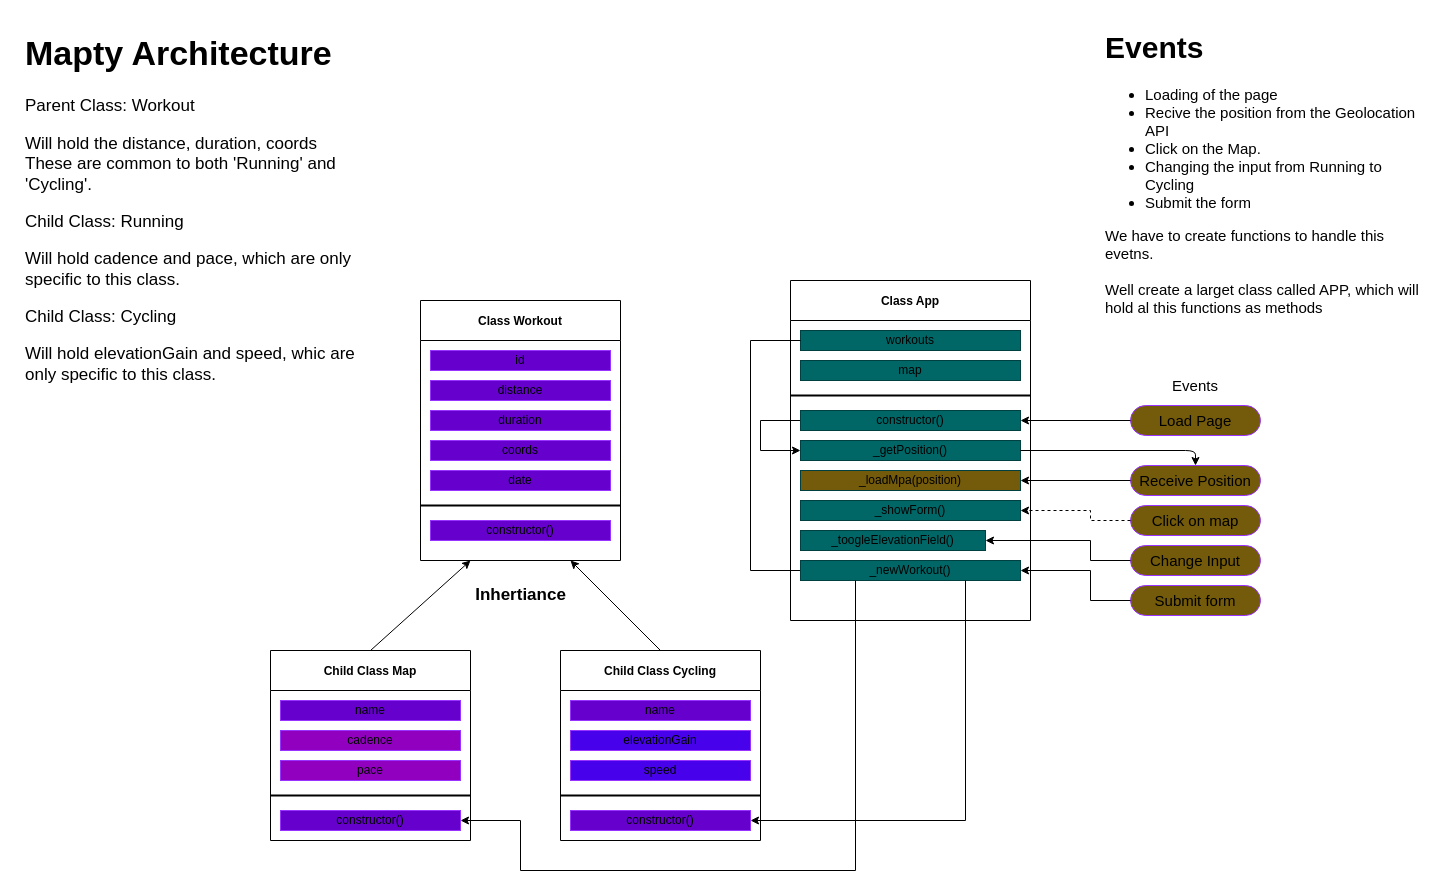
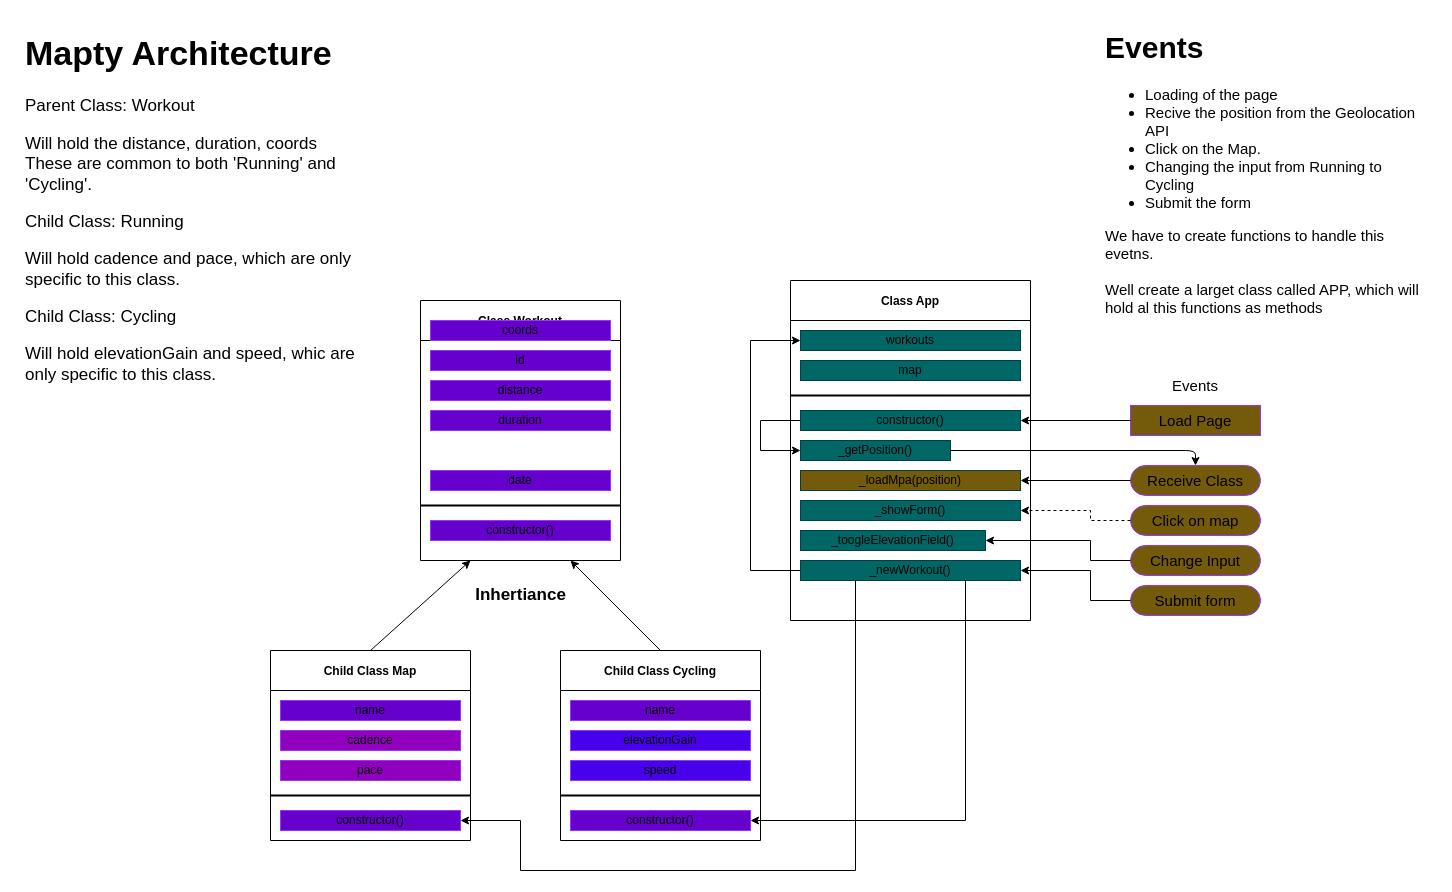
- <mxCell id="44" style="edgeStyle=none;rounded=0;html=1;exitX=0;exitY=0.5;exitDx=0;exitDy=0;entryX=0;entryY=0.5;entryDx=0;entryDy=0;fontSize=15;fontColor=default;endArrow=none;" parent="34" source="45" target="36" edge="1"><mxGeometry relative="1" as="geometry"><Array as="points"><mxPoint x="-40" y="290" /><mxPoint x="-40" y="60" /></Array></mxGeometry></mxCell>
+ <mxCell id="44" style="edgeStyle=none;rounded=0;html=1;exitX=0;exitY=0.5;exitDx=0;exitDy=0;entryX=0;entryY=0.5;entryDx=0;entryDy=0;fontSize=15;fontColor=default;" parent="34" source="45" target="36" edge="1"><mxGeometry relative="1" as="geometry"><Array as="points"><mxPoint x="-40" y="290" /><mxPoint x="-40" y="60" /></Array></mxGeometry></mxCell>
- <mxCell id="28" value="Load Page" style="rounded=1;whiteSpace=wrap;html=1;labelBackgroundColor=none;labelBorderColor=none;fontSize=15;fontColor=default;strokeColor=#9933FF;fillColor=#735B0B;arcSize=50;" parent="27" vertex="1"><mxGeometry y="35" width="130" height="30" as="geometry" /></mxCell>
+ <mxCell id="28" value="Load Page" style="whiteSpace=wrap;html=1;labelBackgroundColor=none;labelBorderColor=none;fontSize=15;fontColor=default;strokeColor=#9933FF;fillColor=#735B0B;arcSize=50;rounded=0;" parent="27" vertex="1"><mxGeometry y="35" width="130" height="30" as="geometry" /></mxCell>
- <mxCell id="7" value="coords" style="whiteSpace=wrap;html=1;labelBackgroundColor=none;labelBorderColor=none;fontColor=default;strokeColor=#9933FF;fillColor=#6600CC;" parent="2" vertex="1"><mxGeometry x="10" y="140" width="180" height="20" as="geometry" /></mxCell>
+ <mxCell id="7" value="coords" style="whiteSpace=wrap;html=1;labelBackgroundColor=none;labelBorderColor=none;fontColor=default;strokeColor=#9933FF;fillColor=#6600CC;" parent="2" vertex="1"><mxGeometry x="10" y="20" width="180" height="20" as="geometry" /></mxCell>
- <mxCell id="40" value="_getPosition()" style="whiteSpace=wrap;html=1;labelBackgroundColor=none;labelBorderColor=none;fontColor=default;strokeColor=#004040;fillColor=#006666;" parent="34" vertex="1"><mxGeometry x="10" y="160" width="220" height="20" as="geometry" /></mxCell>
+ <mxCell id="40" value="_getPosition()" style="whiteSpace=wrap;html=1;labelBackgroundColor=none;labelBorderColor=none;fontColor=default;strokeColor=#004040;fillColor=#006666;" parent="34" vertex="1"><mxGeometry x="10" y="160" width="150" height="20" as="geometry" /></mxCell>
- <mxCell id="29" value="Receive Position" style="rounded=1;whiteSpace=wrap;html=1;labelBackgroundColor=none;labelBorderColor=none;fontSize=15;fontColor=default;strokeColor=#9933FF;fillColor=#735B0B;arcSize=50;" parent="27" vertex="1"><mxGeometry y="95" width="130" height="30" as="geometry" /></mxCell>
+ <mxCell id="29" value="Receive Class" style="rounded=1;whiteSpace=wrap;html=1;labelBackgroundColor=none;labelBorderColor=none;fontSize=15;fontColor=default;strokeColor=#9933FF;fillColor=#735B0B;arcSize=50;" parent="27" vertex="1"><mxGeometry y="95" width="130" height="30" as="geometry" /></mxCell>
